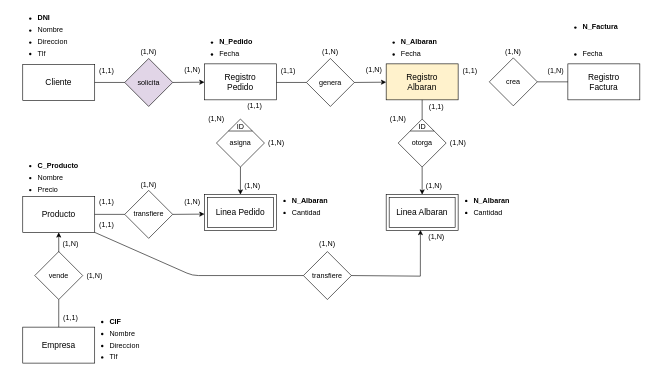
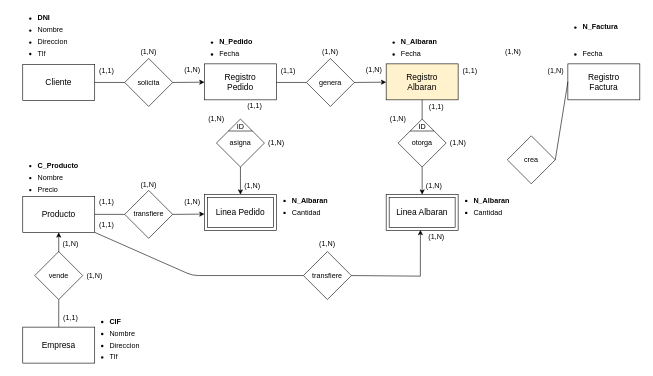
- <mxCell id="49" value="crea" style="rhombus;whiteSpace=wrap;html=1;" vertex="1" parent="1"><mxGeometry x="815" y="96" width="80" height="80" as="geometry" /></mxCell>
+ <mxCell id="49" value="crea" style="rhombus;whiteSpace=wrap;html=1;" vertex="1" parent="1"><mxGeometry x="845" y="226" width="80" height="80" as="geometry" /></mxCell>
- <mxCell id="6" value="solicita" style="rhombus;whiteSpace=wrap;html=1;fillColor=#e1d5e7;" parent="1" vertex="1"><mxGeometry x="207" y="97" width="80" height="80" as="geometry" /></mxCell>
+ <mxCell id="6" value="solicita" style="rhombus;whiteSpace=wrap;html=1;" parent="1" vertex="1"><mxGeometry x="207" y="97" width="80" height="80" as="geometry" /></mxCell>
